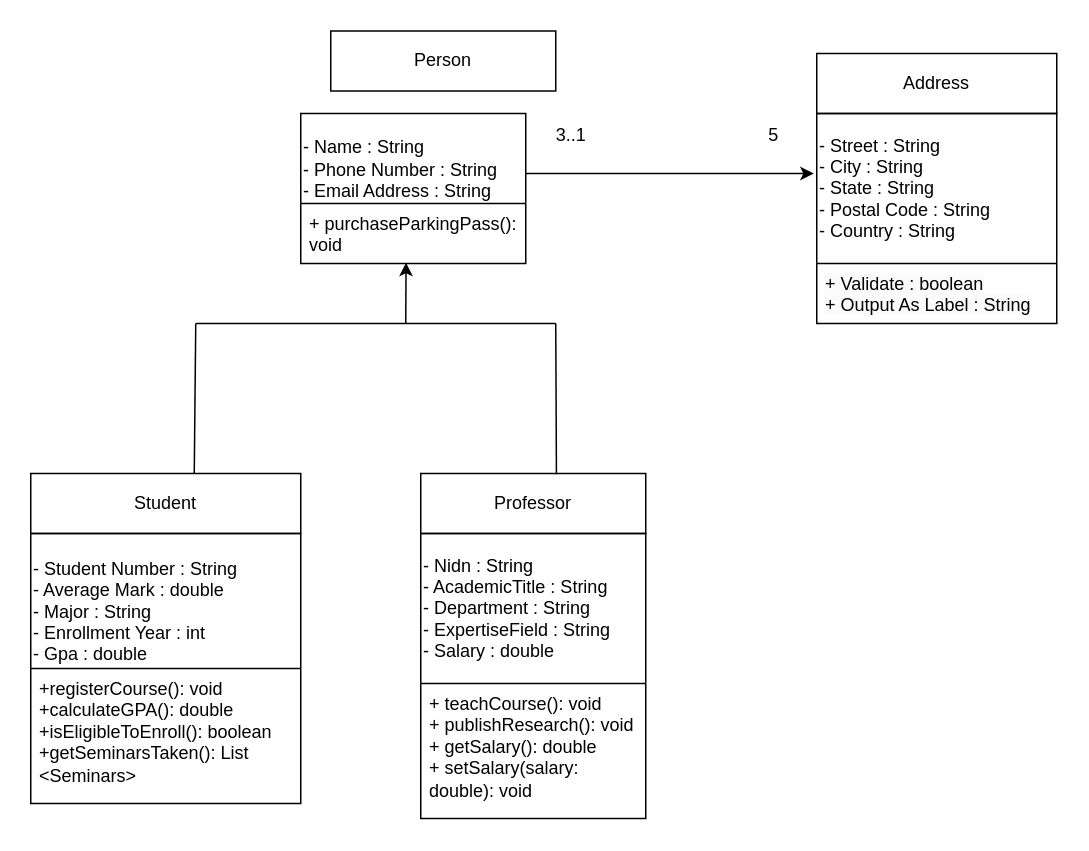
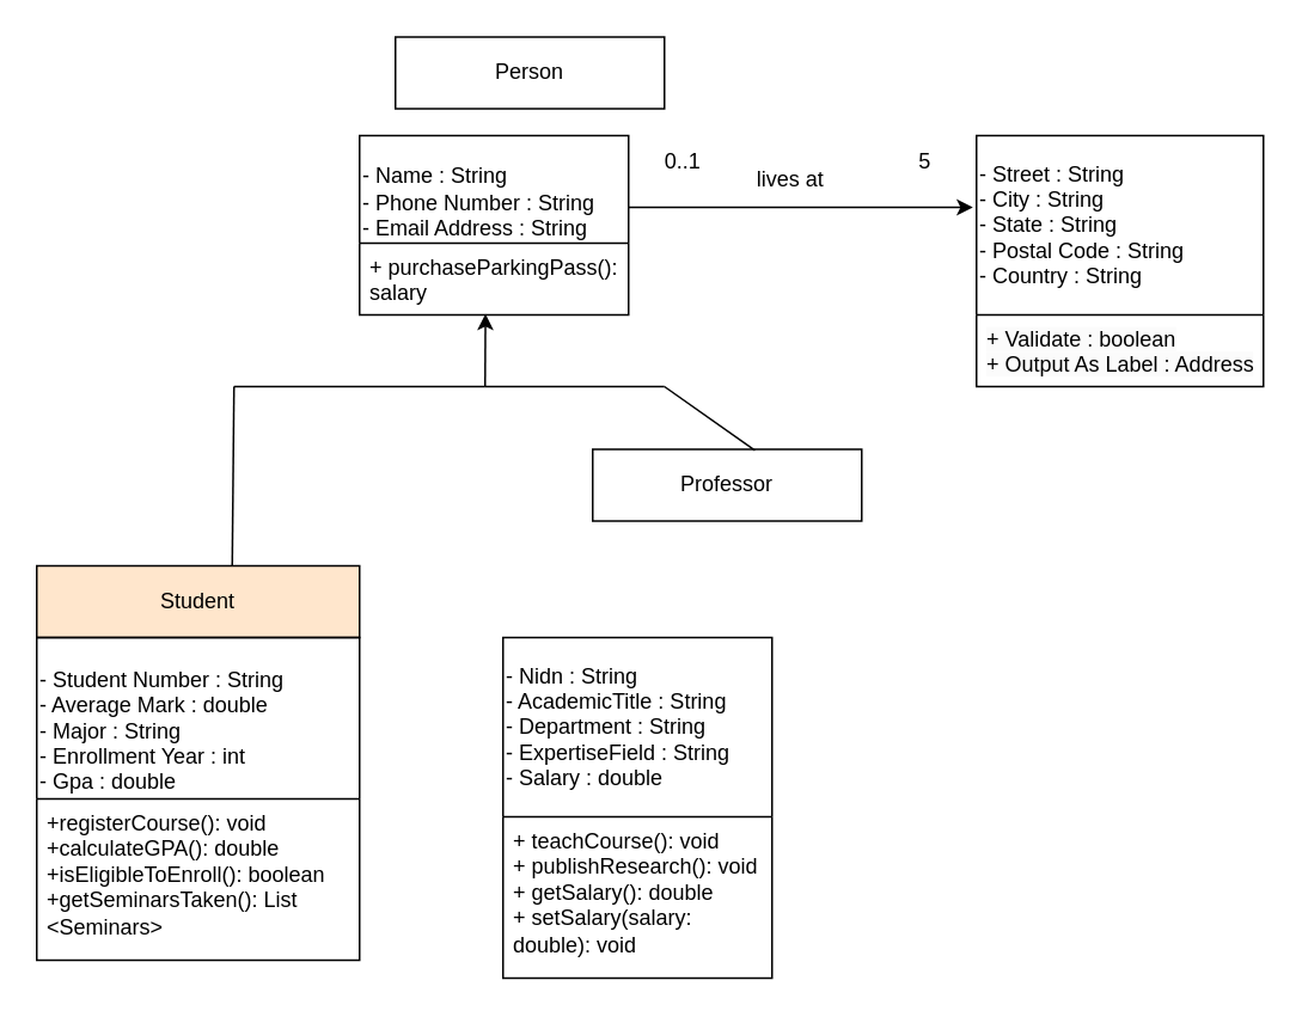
- <mxCell id="5" value="Address" style="rounded=0;whiteSpace=wrap;html=1;" parent="1" vertex="1"><mxGeometry x="544" y="35" width="160" height="40" as="geometry" /></mxCell>
- <mxCell id="15" value="&lt;font style=&quot;font-size: 12px;&quot;&gt;3..1&lt;/font&gt;" style="text;html=1;align=center;verticalAlign=middle;resizable=0;points=[];autosize=1;strokeColor=none;fillColor=none;" parent="1" vertex="1"><mxGeometry x="360" y="75" width="40" height="30" as="geometry" /></mxCell>
+ <mxCell id="15" value="&lt;font style=&quot;font-size: 12px;&quot;&gt;0..1&lt;/font&gt;" style="text;html=1;align=center;verticalAlign=middle;resizable=0;points=[];autosize=1;strokeColor=none;fillColor=none;" parent="1" vertex="1"><mxGeometry x="360" y="75" width="40" height="30" as="geometry" /></mxCell>
+ <mxCell id="22" value="lives at" style="text;html=1;align=center;verticalAlign=middle;resizable=0;points=[];autosize=1;strokeColor=none;fillColor=none;" parent="1" vertex="1"><mxGeometry x="410" y="85" width="60" height="30" as="geometry" /></mxCell>
- <mxCell id="3" value="&lt;span style=&quot;text-wrap: nowrap;&quot;&gt;+&amp;nbsp;&lt;/span&gt;purchaseParkingPass(): void" style="text;strokeColor=none;fillColor=none;align=left;verticalAlign=top;spacingLeft=4;spacingRight=4;overflow=hidden;rotatable=0;points=[[0,0.5],[1,0.5]];portConstraint=eastwest;whiteSpace=wrap;html=1;" parent="2" vertex="1"><mxGeometry y="60" width="150" height="40" as="geometry" /></mxCell>
+ <mxCell id="3" value="&lt;span style=&quot;text-wrap: nowrap;&quot;&gt;+&amp;nbsp;&lt;/span&gt;purchaseParkingPass(): salary" style="text;strokeColor=none;fillColor=none;align=left;verticalAlign=top;spacingLeft=4;spacingRight=4;overflow=hidden;rotatable=0;points=[[0,0.5],[1,0.5]];portConstraint=eastwest;whiteSpace=wrap;html=1;" parent="2" vertex="1"><mxGeometry y="60" width="150" height="40" as="geometry" /></mxCell>
- <mxCell id="7" value="&lt;span style=&quot;color: rgb(0, 0, 0); font-family: Helvetica; font-size: 12px; font-style: normal; font-variant-ligatures: normal; font-variant-caps: normal; font-weight: 400; letter-spacing: normal; orphans: 2; text-align: left; text-indent: 0px; text-transform: none; widows: 2; word-spacing: 0px; -webkit-text-stroke-width: 0px; white-space: nowrap; background-color: rgb(251, 251, 251); text-decoration-thickness: initial; text-decoration-style: initial; text-decoration-color: initial; display: inline !important; float: none;&quot;&gt;+ Validate : boolean&lt;/span&gt;&lt;div&gt;&lt;span style=&quot;color: rgb(0, 0, 0); font-family: Helvetica; font-size: 12px; font-style: normal; font-variant-ligatures: normal; font-variant-caps: normal; font-weight: 400; letter-spacing: normal; orphans: 2; text-align: left; text-indent: 0px; text-transform: none; widows: 2; word-spacing: 0px; -webkit-text-stroke-width: 0px; white-space: nowrap; background-color: rgb(251, 251, 251); text-decoration-thickness: initial; text-decoration-style: initial; text-decoration-color: initial; display: inline !important; float: none;&quot;&gt;+ Output As Label : String&lt;br&gt;&lt;/span&gt;&lt;br&gt;&lt;br&gt;&lt;/div&gt;" style="text;strokeColor=none;fillColor=none;align=left;verticalAlign=top;spacingLeft=4;spacingRight=4;overflow=hidden;rotatable=0;points=[[0,0.5],[1,0.5]];portConstraint=eastwest;whiteSpace=wrap;html=1;" parent="6" vertex="1"><mxGeometry y="100" width="160" height="40" as="geometry" /></mxCell>
+ <mxCell id="7" value="&lt;span style=&quot;color: rgb(0, 0, 0); font-family: Helvetica; font-size: 12px; font-style: normal; font-variant-ligatures: normal; font-variant-caps: normal; font-weight: 400; letter-spacing: normal; orphans: 2; text-align: left; text-indent: 0px; text-transform: none; widows: 2; word-spacing: 0px; -webkit-text-stroke-width: 0px; white-space: nowrap; background-color: rgb(251, 251, 251); text-decoration-thickness: initial; text-decoration-style: initial; text-decoration-color: initial; display: inline !important; float: none;&quot;&gt;+ Validate : boolean&lt;/span&gt;&lt;div&gt;&lt;span style=&quot;color: rgb(0, 0, 0); font-family: Helvetica; font-size: 12px; font-style: normal; font-variant-ligatures: normal; font-variant-caps: normal; font-weight: 400; letter-spacing: normal; orphans: 2; text-align: left; text-indent: 0px; text-transform: none; widows: 2; word-spacing: 0px; -webkit-text-stroke-width: 0px; white-space: nowrap; background-color: rgb(251, 251, 251); text-decoration-thickness: initial; text-decoration-style: initial; text-decoration-color: initial; display: inline !important; float: none;&quot;&gt;+ Output As Label : Address&lt;br&gt;&lt;/span&gt;&lt;br&gt;&lt;br&gt;&lt;/div&gt;" style="text;strokeColor=none;fillColor=none;align=left;verticalAlign=top;spacingLeft=4;spacingRight=4;overflow=hidden;rotatable=0;points=[[0,0.5],[1,0.5]];portConstraint=eastwest;whiteSpace=wrap;html=1;" parent="6" vertex="1"><mxGeometry y="100" width="160" height="40" as="geometry" /></mxCell>
- <mxCell id="8" value="Student" style="rounded=0;whiteSpace=wrap;html=1;" parent="1" vertex="1"><mxGeometry x="20" y="315" width="180" height="40" as="geometry" /></mxCell>
+ <mxCell id="8" value="Student" style="rounded=0;whiteSpace=wrap;html=1;fillColor=#ffe6cc;" parent="1" vertex="1"><mxGeometry x="20" y="315" width="180" height="40" as="geometry" /></mxCell>
- <mxCell id="9" value="Professor" style="rounded=0;whiteSpace=wrap;html=1;" parent="1" vertex="1"><mxGeometry x="280" y="315" width="150" height="40" as="geometry" /></mxCell>
+ <mxCell id="9" value="Professor" style="rounded=0;whiteSpace=wrap;html=1;" parent="1" vertex="1"><mxGeometry x="330" y="250" width="150" height="40" as="geometry" /></mxCell>
